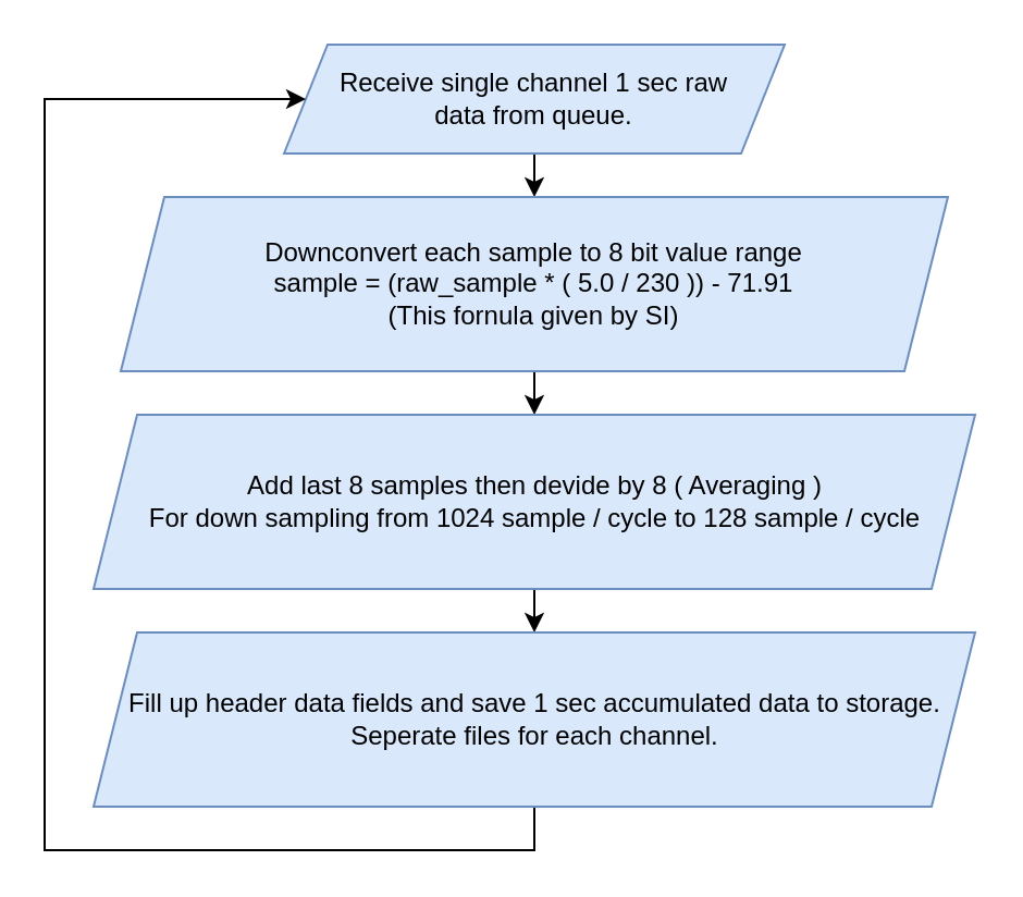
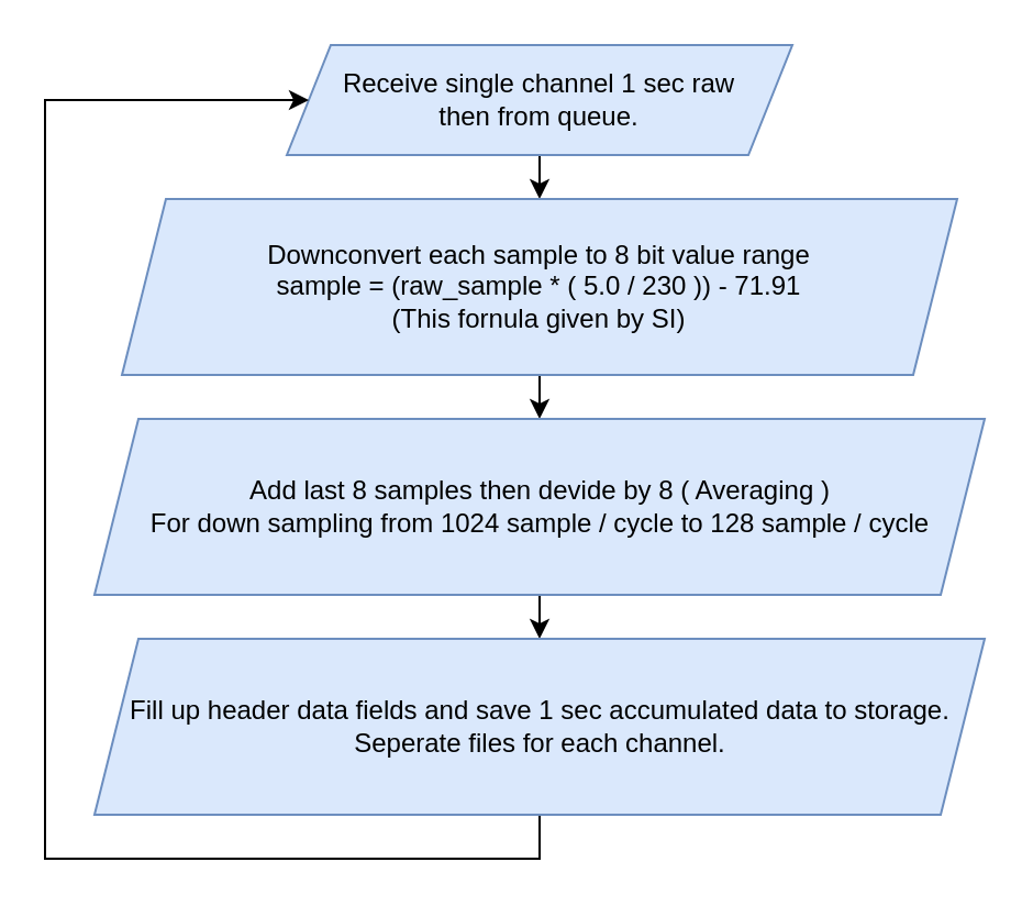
- <mxCell id="3" value="Receive single channel 1 sec raw&lt;div&gt;data from queue.&lt;/div&gt;" style="shape=parallelogram;perimeter=parallelogramPerimeter;whiteSpace=wrap;html=1;fixedSize=1;fillColor=#dae8fc;strokeColor=#6c8ebf;" vertex="1" parent="1"><mxGeometry x="130" y="20" width="230" height="50" as="geometry" /></mxCell>
+ <mxCell id="3" value="Receive single channel 1 sec raw&lt;div&gt;then from queue.&lt;/div&gt;" style="shape=parallelogram;perimeter=parallelogramPerimeter;whiteSpace=wrap;html=1;fixedSize=1;fillColor=#dae8fc;strokeColor=#6c8ebf;" vertex="1" parent="1"><mxGeometry x="130" y="20" width="230" height="50" as="geometry" /></mxCell>
